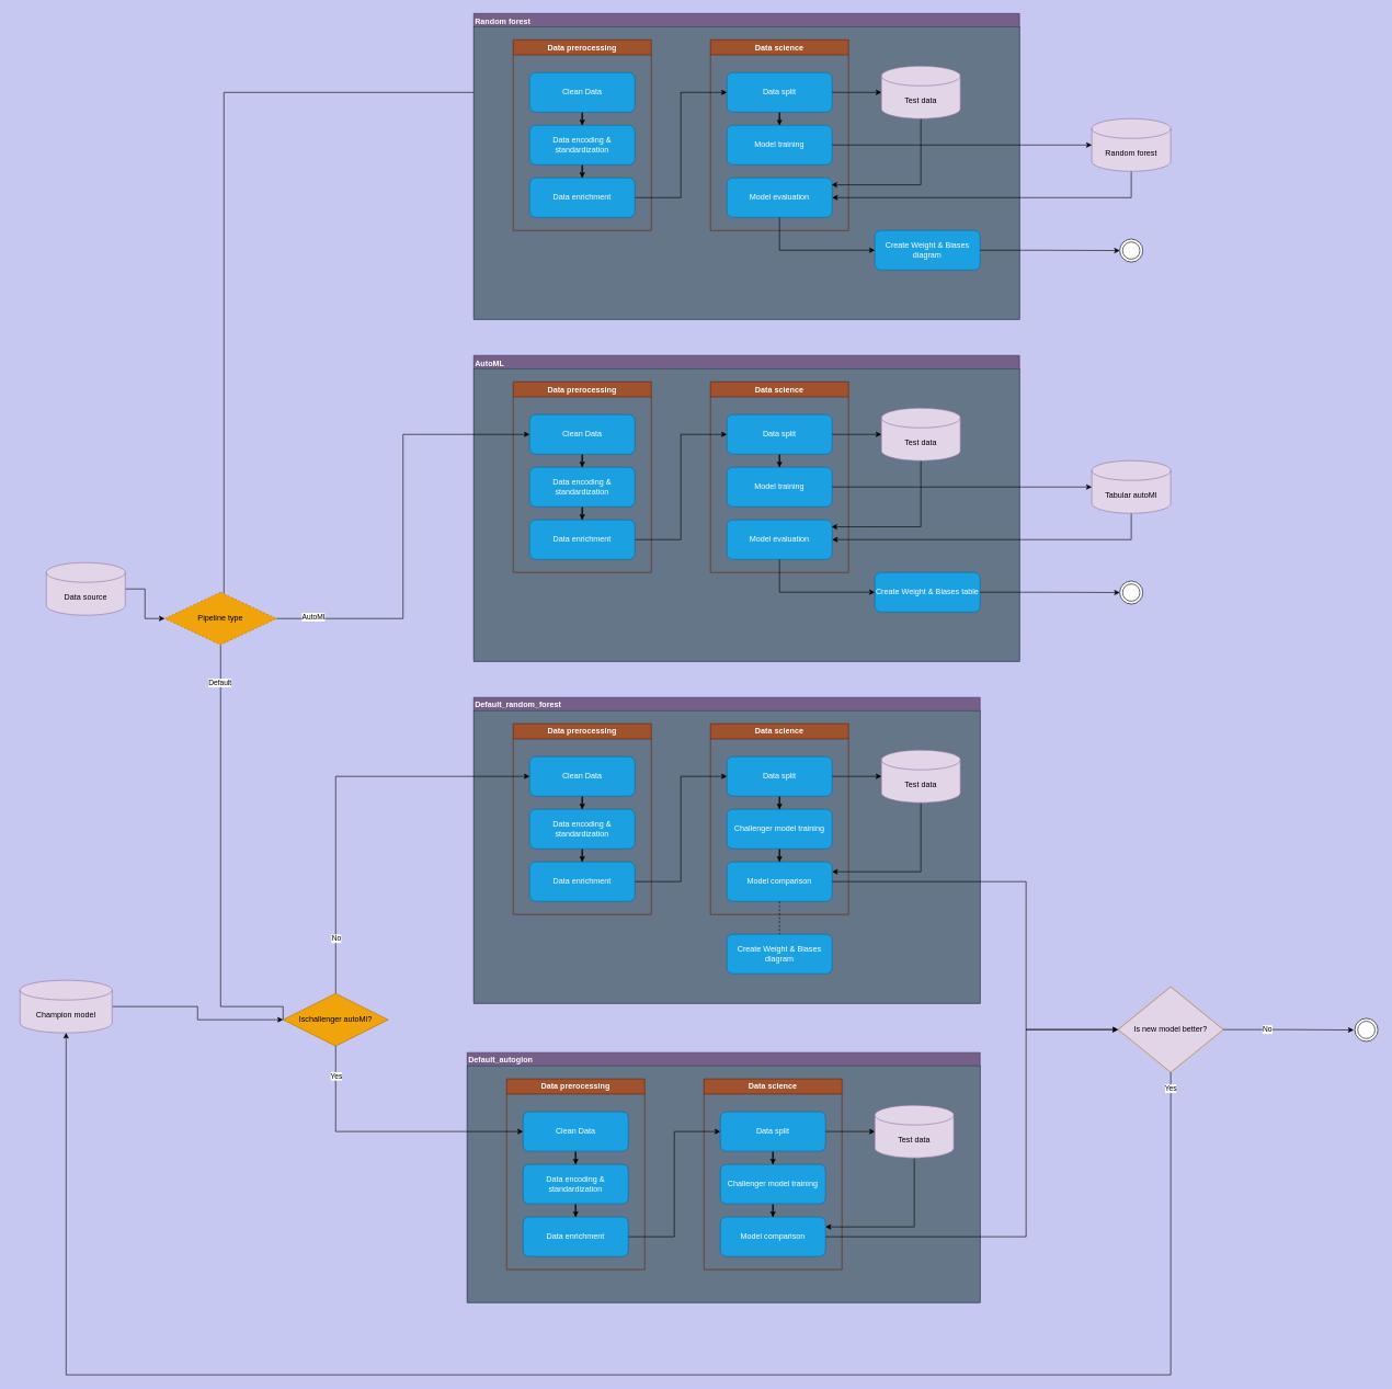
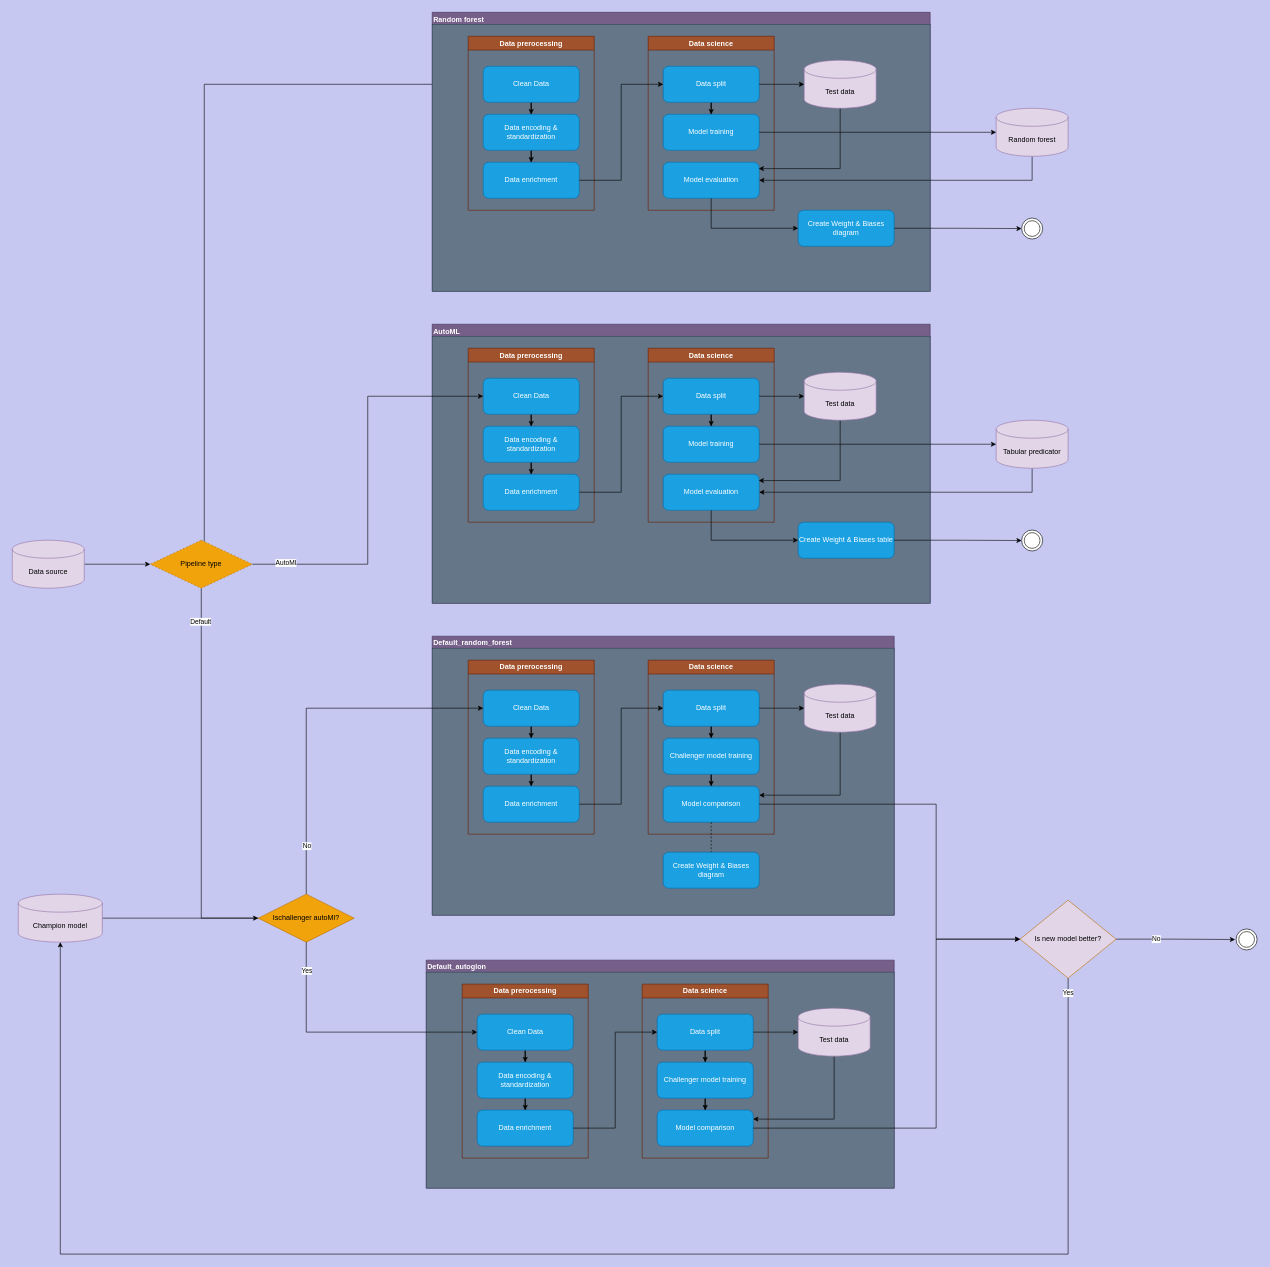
- <mxCell id="85" value="Tabular autoMl" style="shape=cylinder3;whiteSpace=wrap;html=1;boundedLbl=1;backgroundOutline=1;size=15;fillColor=#e1d5e7;strokeColor=#9673a6;" parent="1" vertex="1"><mxGeometry x="1660" y="700" width="120" height="80" as="geometry" /></mxCell>
+ <mxCell id="85" value="Tabular predicator" style="shape=cylinder3;whiteSpace=wrap;html=1;boundedLbl=1;backgroundOutline=1;size=15;fillColor=#e1d5e7;strokeColor=#9673a6;" parent="1" vertex="1"><mxGeometry x="1660" y="700" width="120" height="80" as="geometry" /></mxCell>
- <mxCell id="3" value="Data source" style="shape=cylinder3;whiteSpace=wrap;html=1;boundedLbl=1;backgroundOutline=1;size=15;fillColor=#e1d5e7;strokeColor=#9673a6;" parent="1" vertex="1"><mxGeometry x="70" y="855" width="120" height="80" as="geometry" /></mxCell>
+ <mxCell id="3" value="Data source" style="shape=cylinder3;whiteSpace=wrap;html=1;boundedLbl=1;backgroundOutline=1;size=15;fillColor=#e1d5e7;strokeColor=#9673a6;" parent="1" vertex="1"><mxGeometry x="20" y="900" width="120" height="80" as="geometry" /></mxCell>
- <mxCell id="32" value="Ischallenger autoMl?" style="rhombus;whiteSpace=wrap;html=1;fillColor=#f0a30a;fontColor=#000000;strokeColor=#BD7000;" parent="1" vertex="1"><mxGeometry x="430" y="1510" width="160" height="80" as="geometry" /></mxCell>
+ <mxCell id="32" value="Ischallenger autoMl?" style="rhombus;whiteSpace=wrap;html=1;fillColor=#f0a30a;fontColor=#000000;strokeColor=#BD7000;" parent="1" vertex="1"><mxGeometry x="430" y="1490" width="160" height="80" as="geometry" /></mxCell>
